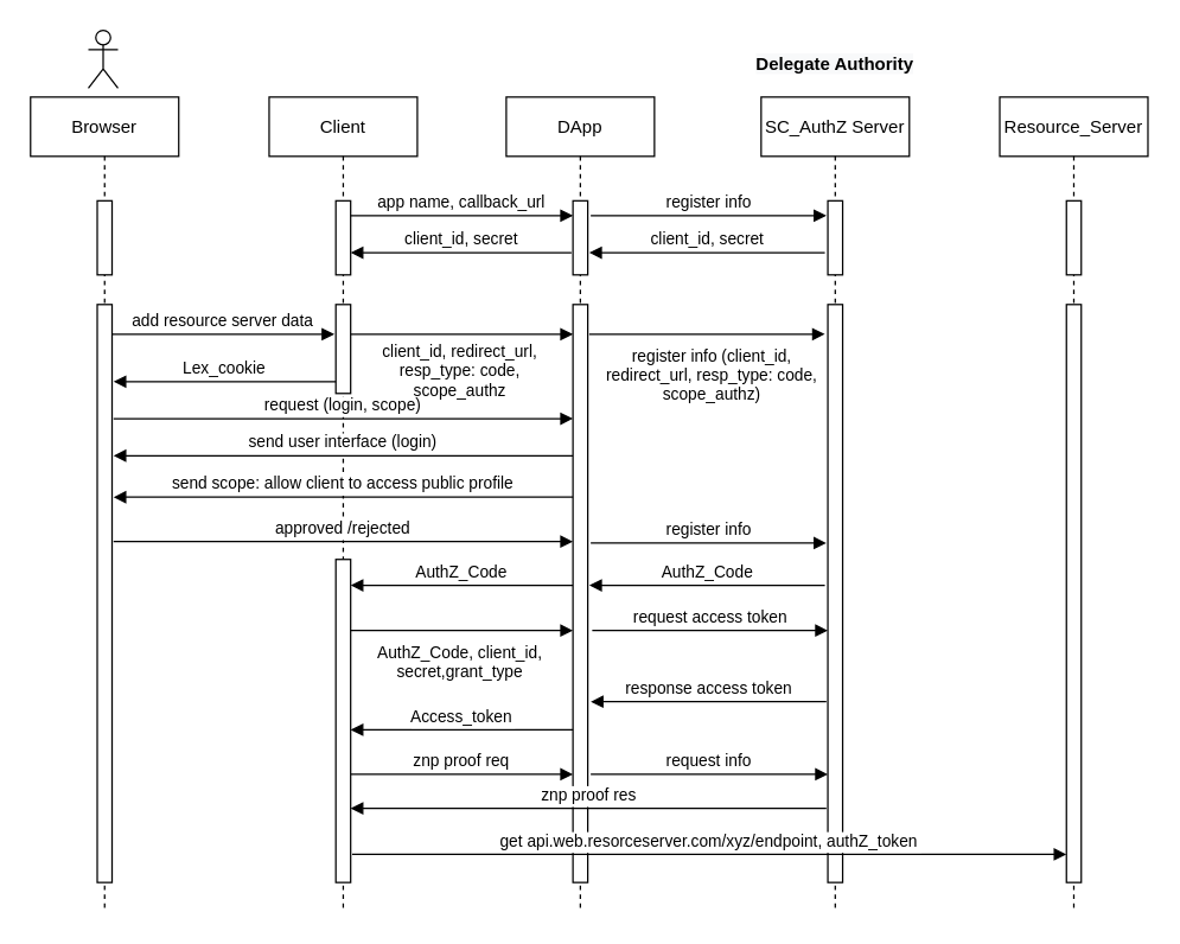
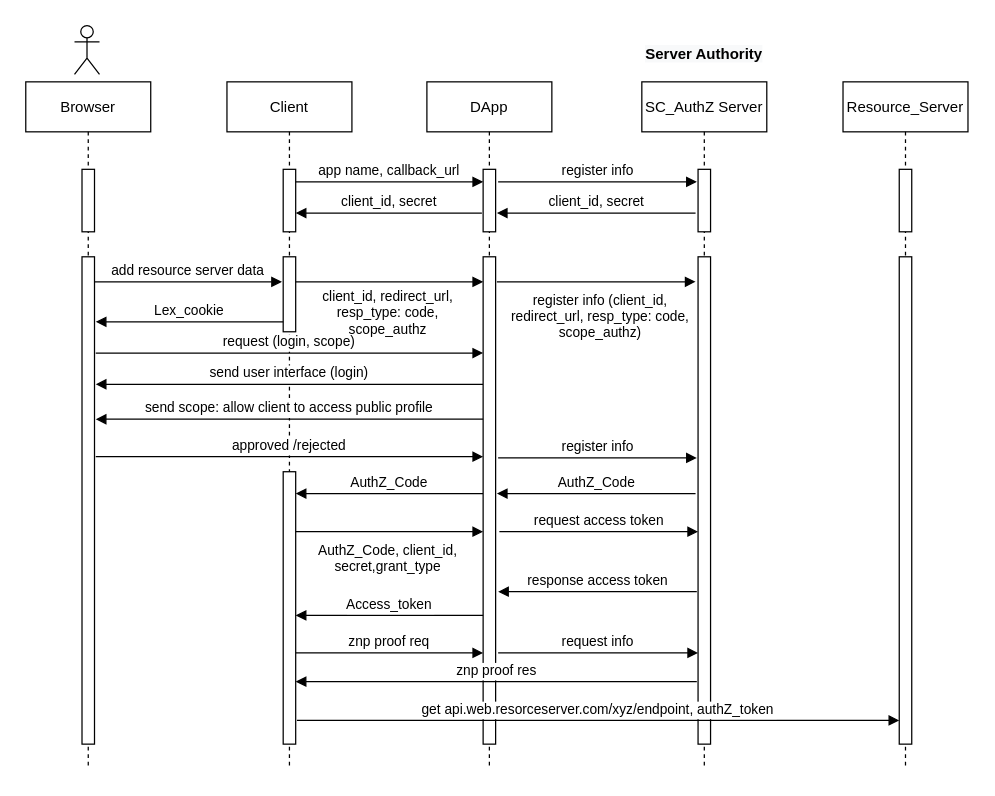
- <mxCell id="25" value="&lt;span style=&quot;color: rgb(0, 0, 0); font-family: helvetica; font-size: 12px; font-style: normal; letter-spacing: normal; text-indent: 0px; text-transform: none; word-spacing: 0px; background-color: rgb(248, 249, 250); display: inline; float: none;&quot;&gt;Delegate Authority&lt;/span&gt;" style="text;whiteSpace=wrap;html=1;fontStyle=1;align=center;" parent="1" vertex="1"><mxGeometry x="503" y="29" width="120" height="30" as="geometry" /></mxCell>
+ <mxCell id="25" value="&lt;span style=&quot;color: rgb(0, 0, 0); font-family: helvetica; font-size: 12px; font-style: normal; letter-spacing: normal; text-indent: 0px; text-transform: none; word-spacing: 0px; background-color: rgb(248, 249, 250); display: inline; float: none;&quot;&gt;Server Authority&lt;/span&gt;" style="text;whiteSpace=wrap;html=1;fontStyle=1;align=center;" parent="1" vertex="1"><mxGeometry x="503" y="29" width="120" height="30" as="geometry" /></mxCell>
